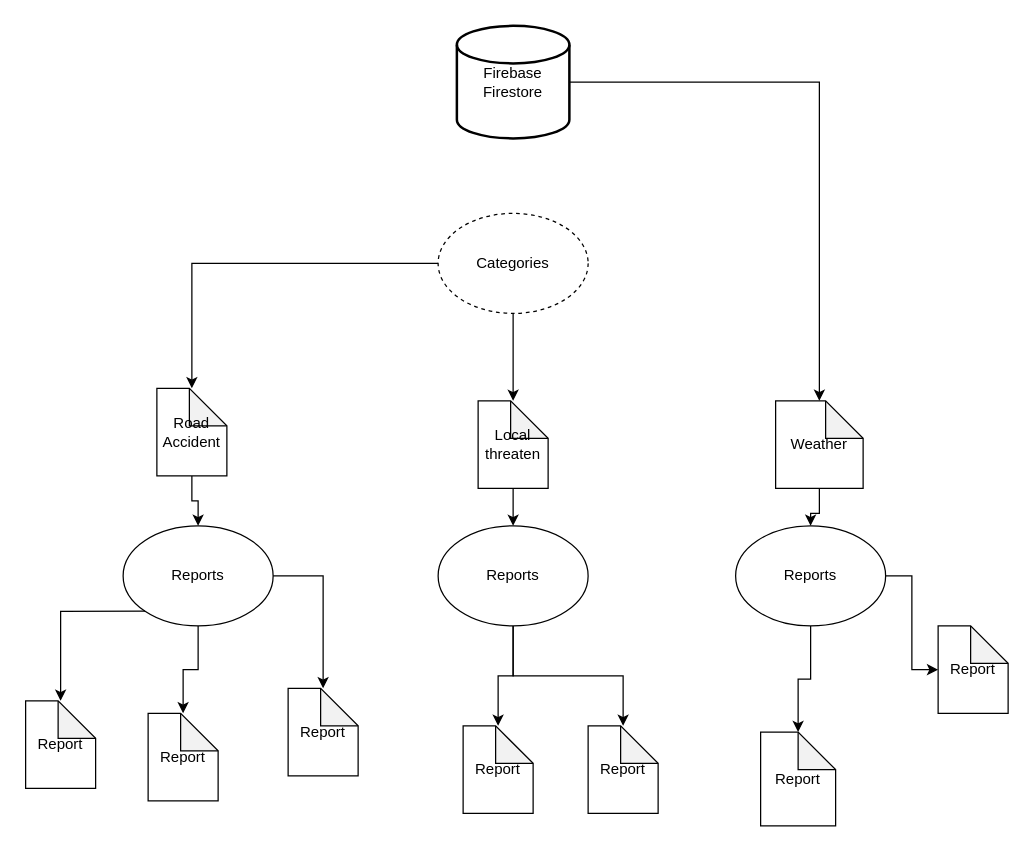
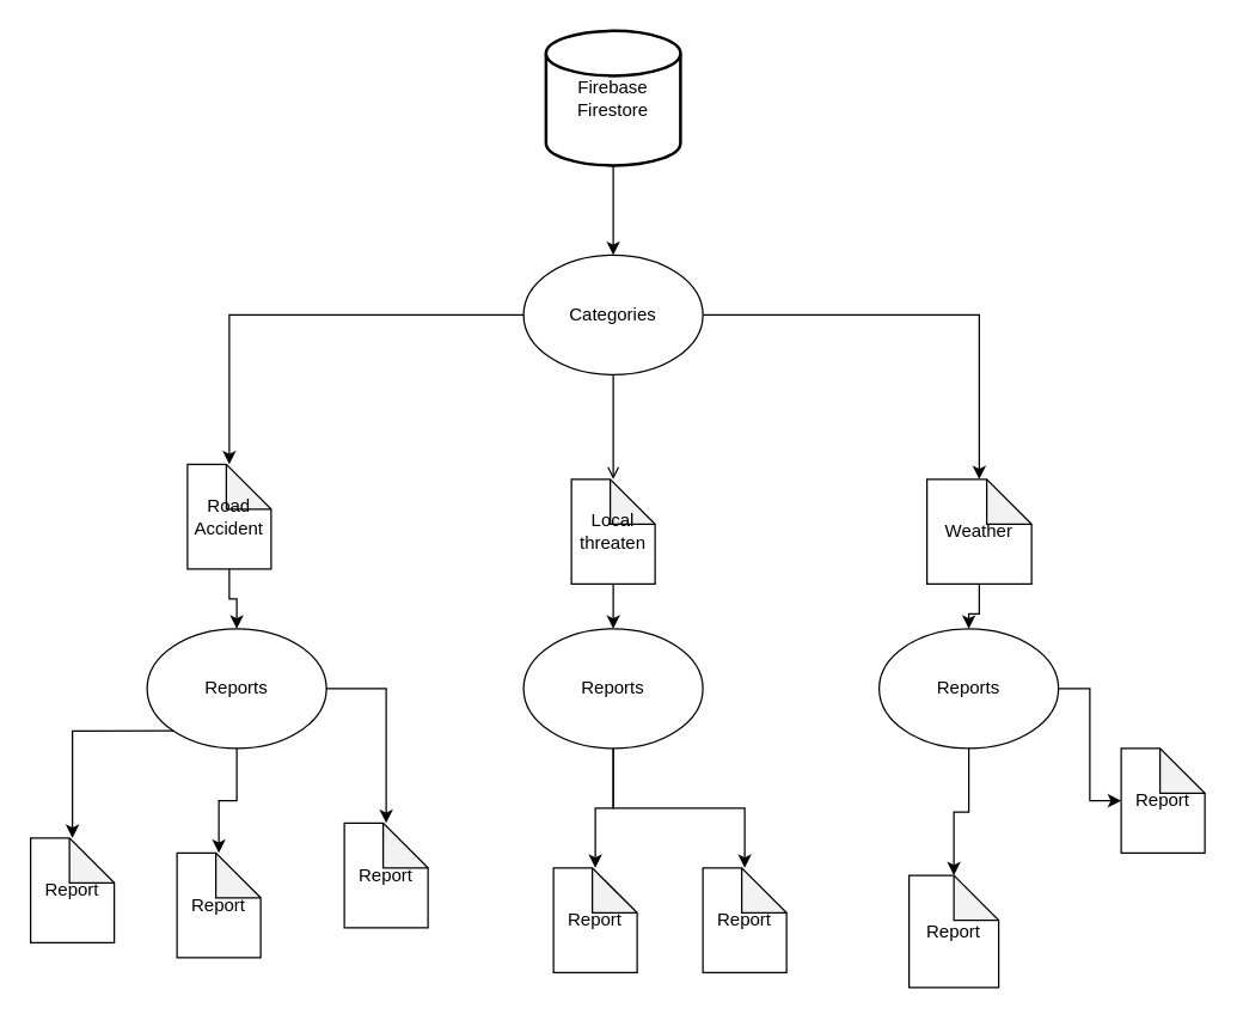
- <mxCell id="12" value="" style="edgeStyle=orthogonalEdgeStyle;rounded=0;orthogonalLoop=1;jettySize=auto;html=1;" parent="1" source="13" target="11" edge="1"><mxGeometry relative="1" as="geometry" /></mxCell>
+ <mxCell id="12" value="" style="edgeStyle=orthogonalEdgeStyle;rounded=0;orthogonalLoop=1;jettySize=auto;html=1;" parent="1" source="13" target="5" edge="1"><mxGeometry relative="1" as="geometry" /></mxCell>
- <mxCell id="5" value="Categories" style="ellipse;whiteSpace=wrap;html=1;dashed=1;" parent="1" vertex="1"><mxGeometry x="350" y="170" width="120" height="80" as="geometry" /></mxCell>
+ <mxCell id="5" value="Categories" style="ellipse;whiteSpace=wrap;html=1;" parent="1" vertex="1"><mxGeometry x="350" y="170" width="120" height="80" as="geometry" /></mxCell>
+ <mxCell id="4" value="" style="edgeStyle=orthogonalEdgeStyle;rounded=0;orthogonalLoop=1;jettySize=auto;html=1;" parent="1" source="5" target="11" edge="1"><mxGeometry relative="1" as="geometry" /></mxCell>
- <mxCell id="3" value="" style="edgeStyle=orthogonalEdgeStyle;rounded=0;orthogonalLoop=1;jettySize=auto;html=1;" parent="1" source="5" target="9" edge="1"><mxGeometry relative="1" as="geometry" /></mxCell>
+ <mxCell id="3" value="" style="edgeStyle=orthogonalEdgeStyle;rounded=0;orthogonalLoop=1;jettySize=auto;html=1;endArrow=open;" parent="1" source="5" target="9" edge="1"><mxGeometry relative="1" as="geometry" /></mxCell>
